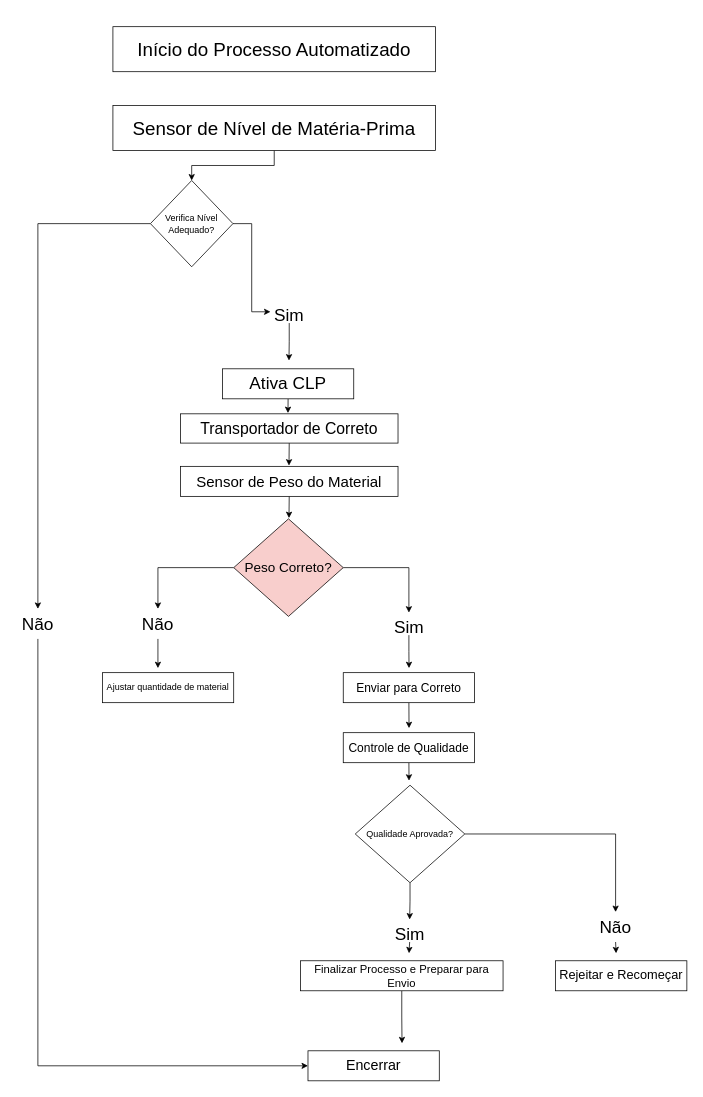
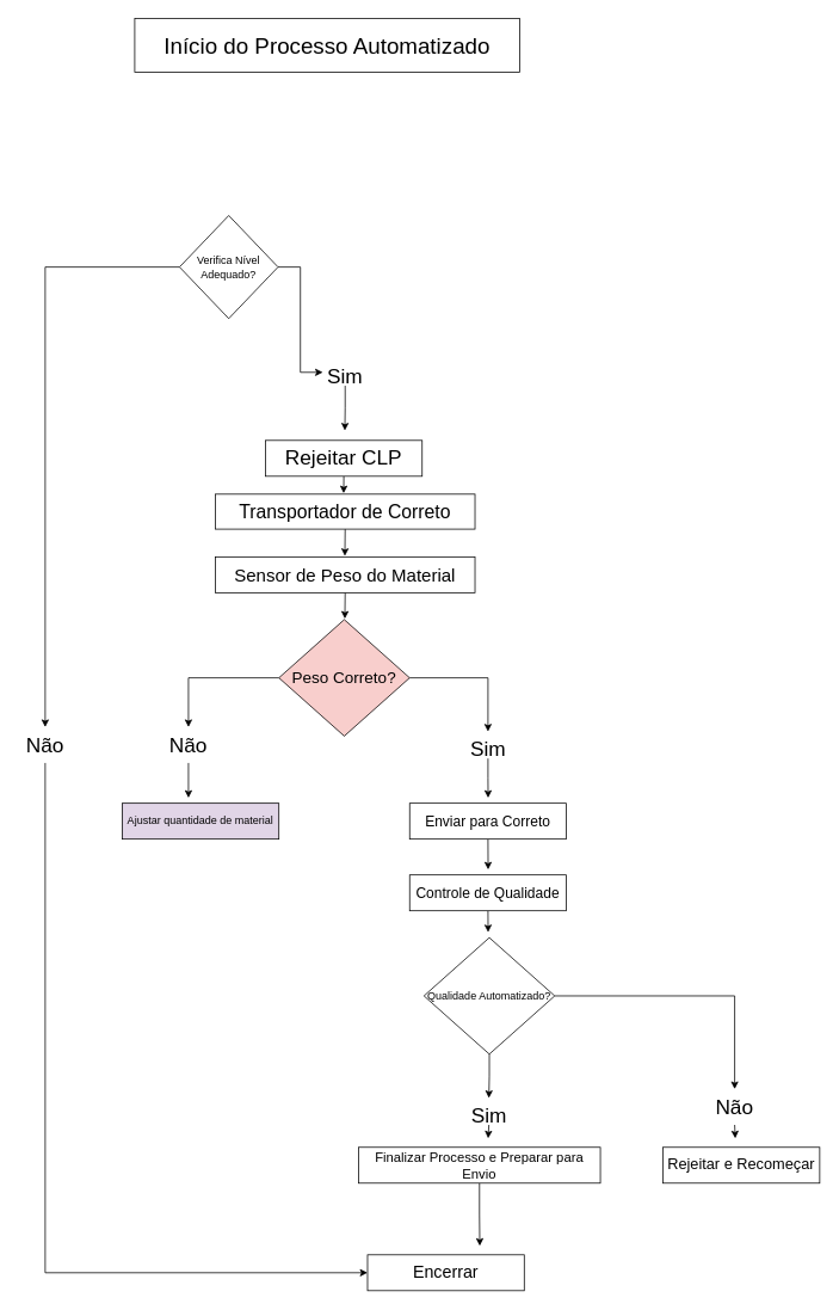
- <mxCell id="2" value="&lt;font style=&quot;vertical-align: inherit;&quot;&gt;&lt;font style=&quot;vertical-align: inherit;&quot;&gt;&lt;font style=&quot;vertical-align: inherit;&quot;&gt;&lt;font style=&quot;vertical-align: inherit; font-size: 25px;&quot;&gt;Início do Processo Automatizado&lt;/font&gt;&lt;/font&gt;&lt;/font&gt;&lt;/font&gt;" style="rounded=0;whiteSpace=wrap;html=1;" vertex="1" parent="1"><mxGeometry x="150" y="35" width="430" height="60" as="geometry" /></mxCell>
+ <mxCell id="2" value="&lt;font style=&quot;vertical-align: inherit;&quot;&gt;&lt;font style=&quot;vertical-align: inherit;&quot;&gt;&lt;font style=&quot;vertical-align: inherit;&quot;&gt;&lt;font style=&quot;vertical-align: inherit; font-size: 25px;&quot;&gt;Início do Processo Automatizado&lt;/font&gt;&lt;/font&gt;&lt;/font&gt;&lt;/font&gt;" style="rounded=0;whiteSpace=wrap;html=1;" vertex="1" parent="1"><mxGeometry x="150" y="20" width="430" height="60" as="geometry" /></mxCell>
- <mxCell id="4" value="&lt;font style=&quot;vertical-align: inherit;&quot;&gt;&lt;font style=&quot;vertical-align: inherit;&quot;&gt;&lt;font style=&quot;vertical-align: inherit;&quot;&gt;&lt;font style=&quot;vertical-align: inherit; font-size: 25px;&quot;&gt;Sensor de Nível de Matéria-Prima&lt;/font&gt;&lt;/font&gt;&lt;/font&gt;&lt;/font&gt;" style="rounded=0;whiteSpace=wrap;html=1;" vertex="1" parent="1"><mxGeometry x="150" y="140" width="430" height="60" as="geometry" /></mxCell>
- <mxCell id="3" style="edgeStyle=orthogonalEdgeStyle;rounded=0;orthogonalLoop=1;jettySize=auto;html=1;entryX=0.5;entryY=0;entryDx=0;entryDy=0;" edge="1" parent="1" source="4" target="7"><mxGeometry relative="1" as="geometry" /></mxCell>
- <mxCell id="9" value="&lt;font style=&quot;vertical-align: inherit;&quot;&gt;&lt;font style=&quot;vertical-align: inherit;&quot;&gt;&lt;font style=&quot;vertical-align: inherit;&quot;&gt;&lt;font style=&quot;vertical-align: inherit; font-size: 23px;&quot;&gt;&lt;font style=&quot;vertical-align: inherit;&quot;&gt;&lt;font style=&quot;vertical-align: inherit;&quot;&gt;Ativa CLP&lt;/font&gt;&lt;/font&gt;&lt;/font&gt;&lt;/font&gt;&lt;/font&gt;&lt;/font&gt;" style="rounded=0;whiteSpace=wrap;html=1;" vertex="1" parent="1"><mxGeometry x="296" y="491" width="175" height="40" as="geometry" /></mxCell>
+ <mxCell id="9" value="&lt;font style=&quot;vertical-align: inherit;&quot;&gt;&lt;font style=&quot;vertical-align: inherit;&quot;&gt;&lt;font style=&quot;vertical-align: inherit;&quot;&gt;&lt;font style=&quot;vertical-align: inherit; font-size: 23px;&quot;&gt;&lt;font style=&quot;vertical-align: inherit;&quot;&gt;&lt;font style=&quot;vertical-align: inherit;&quot;&gt;Rejeitar CLP&lt;/font&gt;&lt;/font&gt;&lt;/font&gt;&lt;/font&gt;&lt;/font&gt;&lt;/font&gt;" style="rounded=0;whiteSpace=wrap;html=1;" vertex="1" parent="1"><mxGeometry x="296" y="491" width="175" height="40" as="geometry" /></mxCell>
- <mxCell id="17" value="&lt;font style=&quot;vertical-align: inherit;&quot;&gt;&lt;font style=&quot;vertical-align: inherit;&quot;&gt;Ajustar quantidade de material&lt;/font&gt;&lt;/font&gt;" style="rounded=0;whiteSpace=wrap;html=1;" vertex="1" parent="1"><mxGeometry x="136" y="896" width="175" height="40" as="geometry" /></mxCell>
+ <mxCell id="17" value="&lt;font style=&quot;vertical-align: inherit;&quot;&gt;&lt;font style=&quot;vertical-align: inherit;&quot;&gt;Ajustar quantidade de material&lt;/font&gt;&lt;/font&gt;" style="rounded=0;whiteSpace=wrap;html=1;fillColor=#e1d5e7;" vertex="1" parent="1"><mxGeometry x="136" y="896" width="175" height="40" as="geometry" /></mxCell>
- <mxCell id="24" value="&lt;font style=&quot;vertical-align: inherit;&quot;&gt;&lt;font style=&quot;vertical-align: inherit;&quot;&gt;Qualidade Aprovada?&lt;/font&gt;&lt;/font&gt;" style="rhombus;whiteSpace=wrap;html=1;" vertex="1" parent="1"><mxGeometry x="473" y="1046" width="146" height="130" as="geometry" /></mxCell>
+ <mxCell id="24" value="&lt;font style=&quot;vertical-align: inherit;&quot;&gt;&lt;font style=&quot;vertical-align: inherit;&quot;&gt;Qualidade Automatizado?&lt;/font&gt;&lt;/font&gt;" style="rhombus;whiteSpace=wrap;html=1;" vertex="1" parent="1"><mxGeometry x="473" y="1046" width="146" height="130" as="geometry" /></mxCell>
